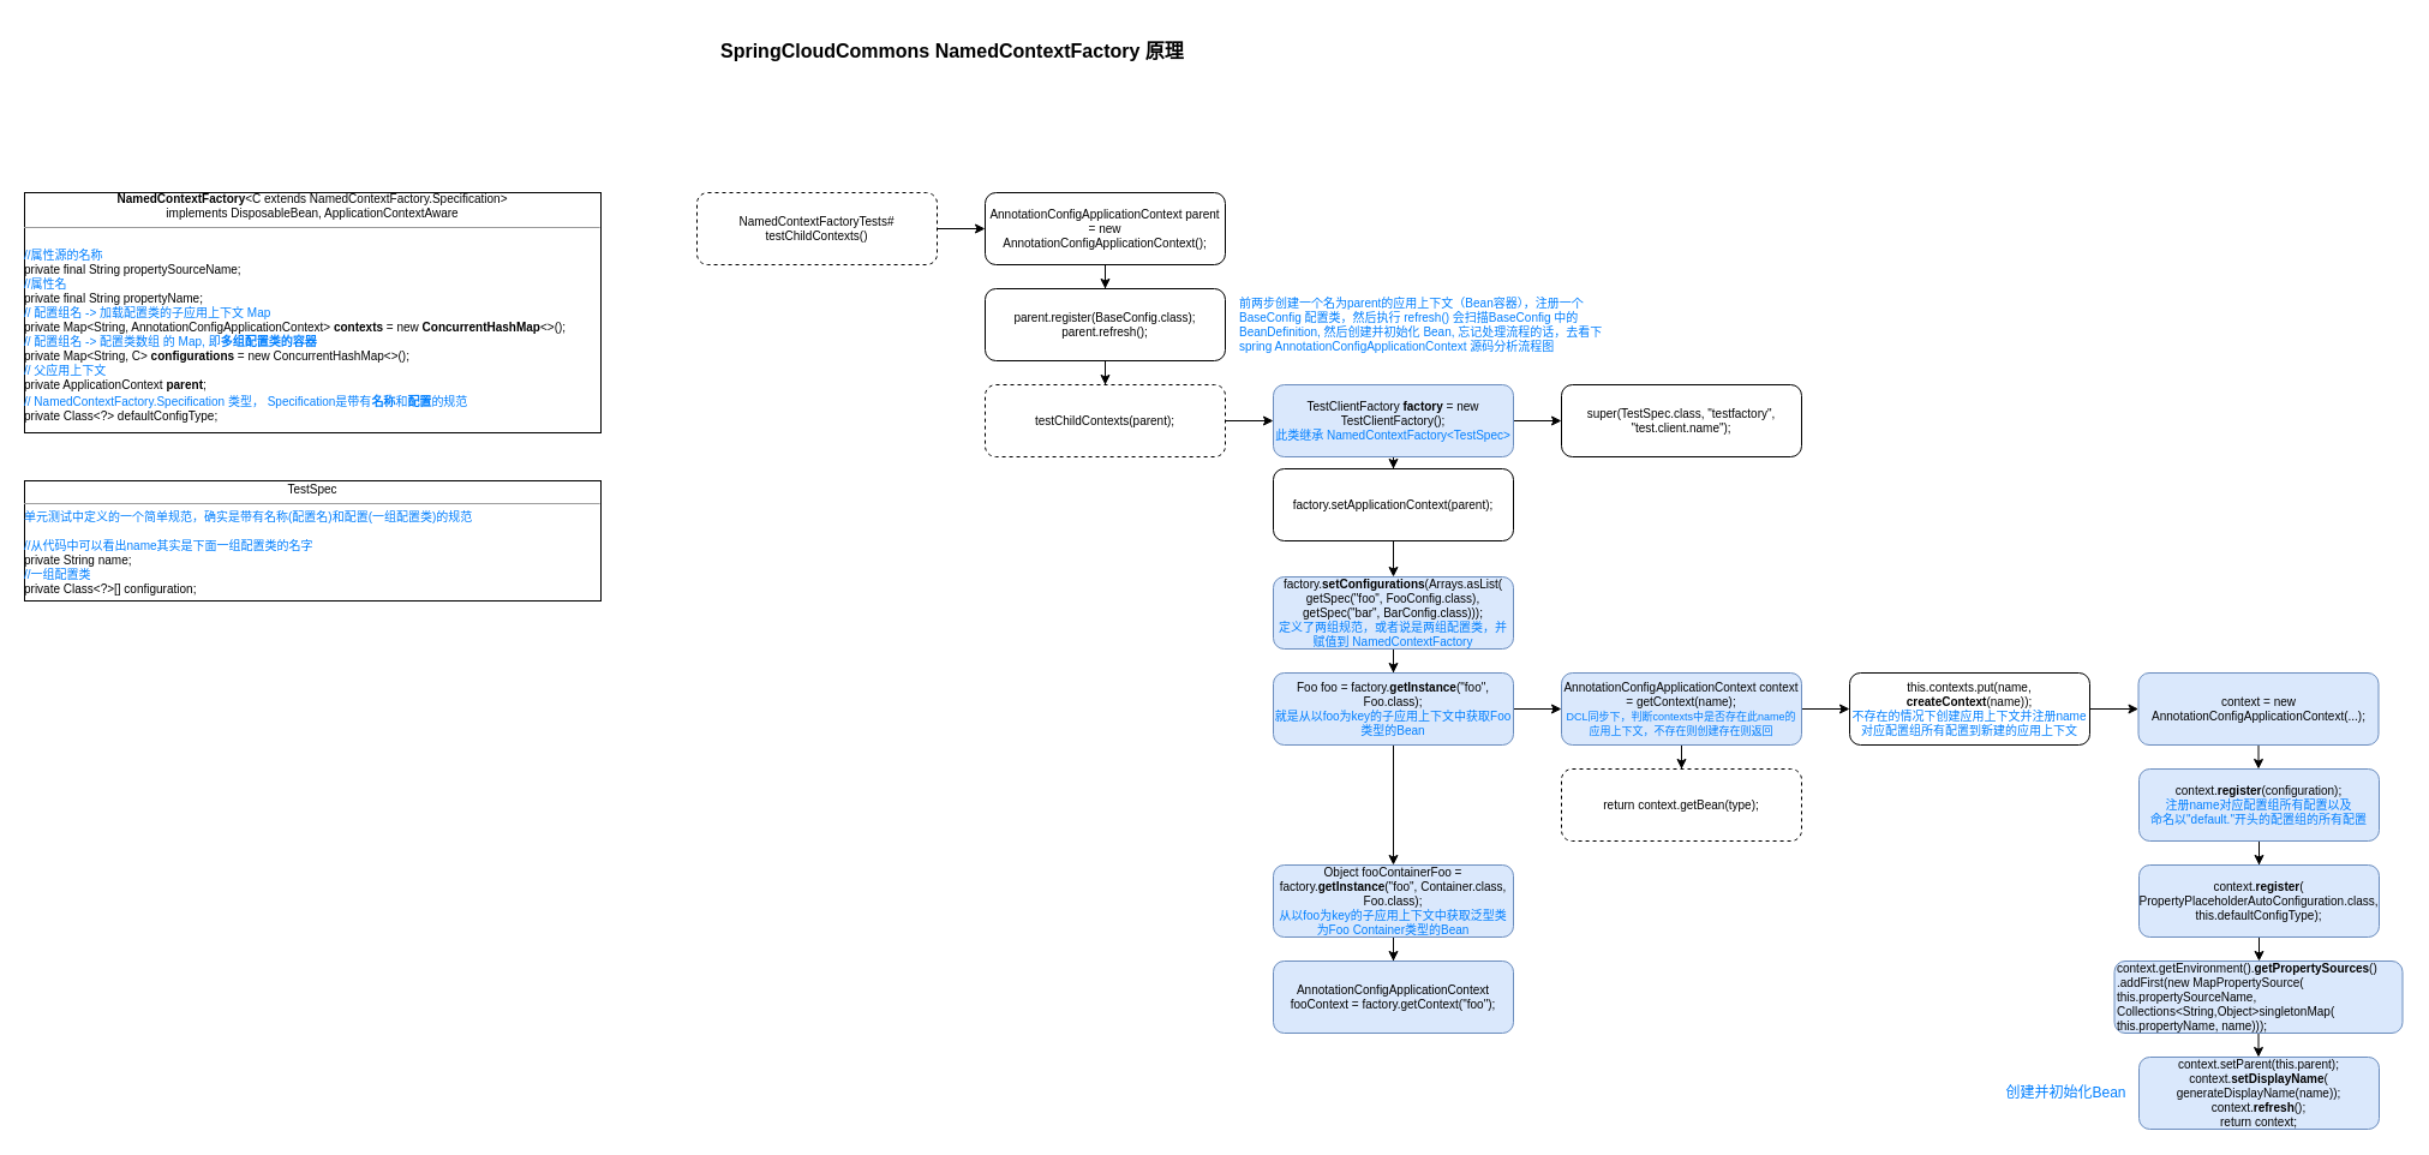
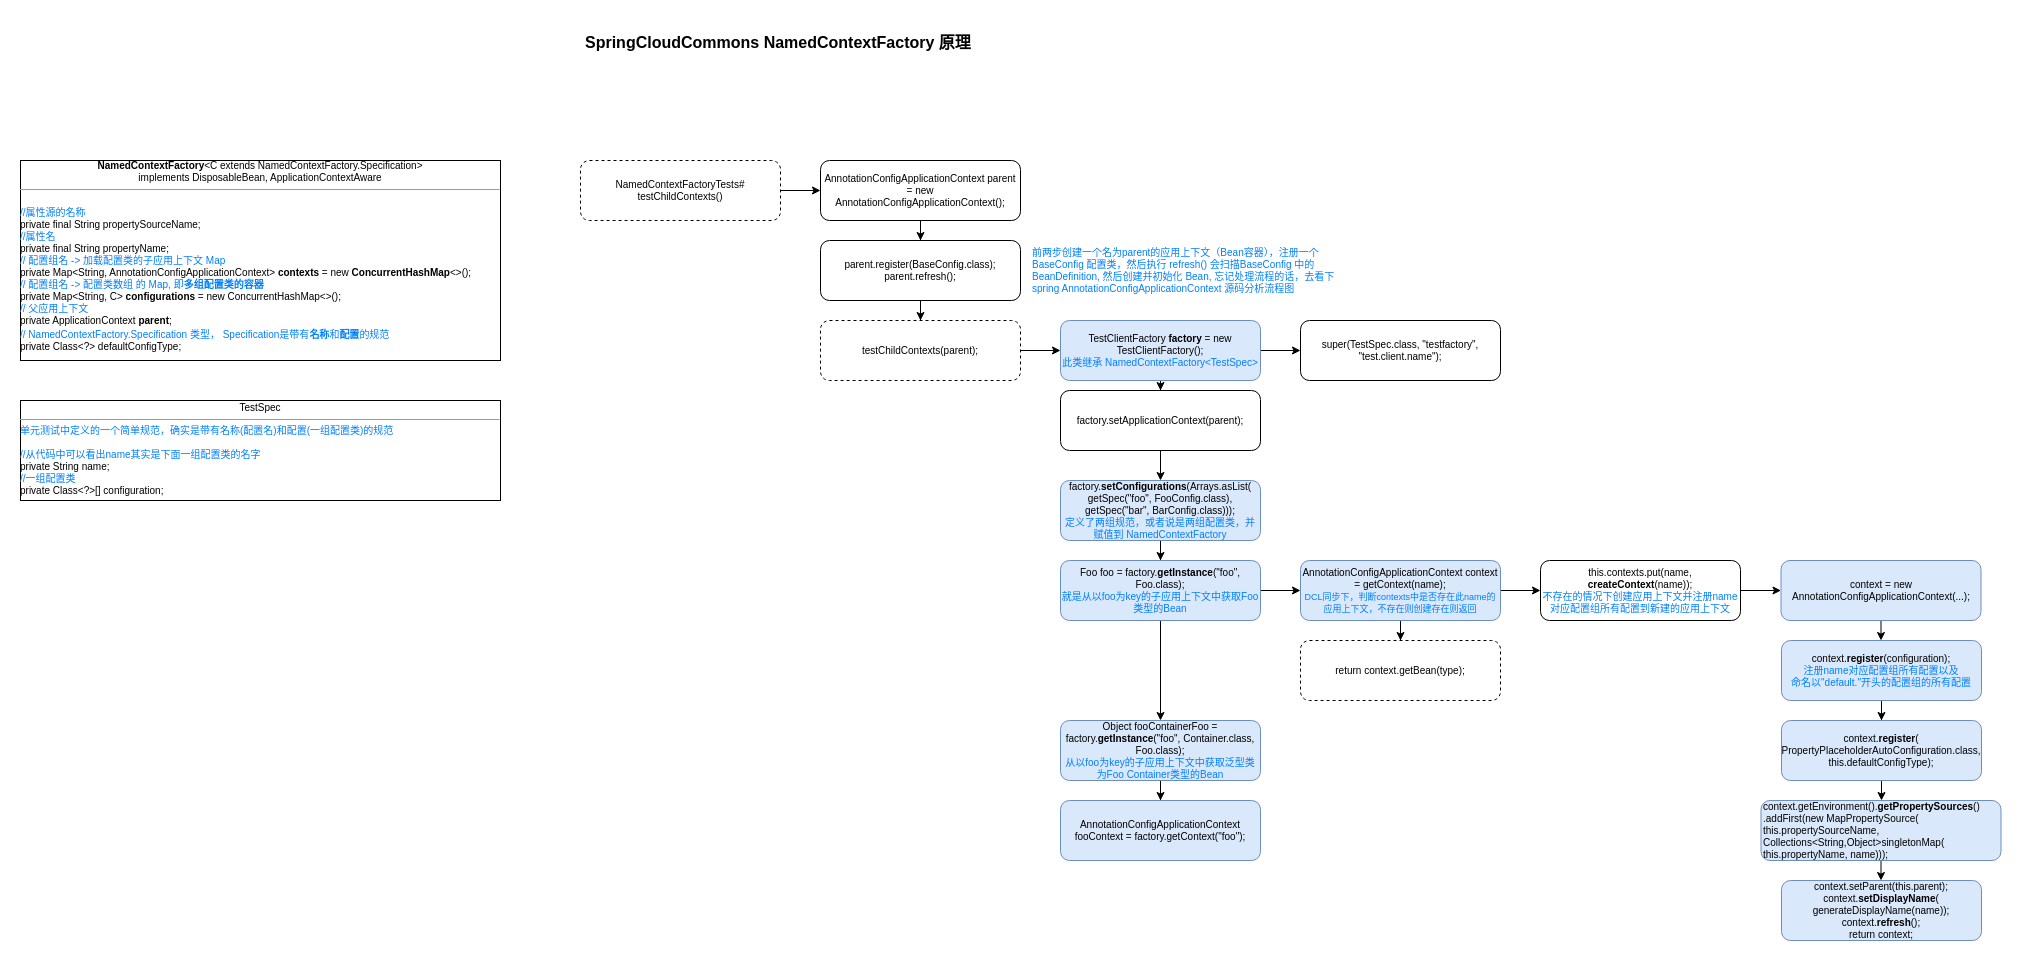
- <mxCell id="2" value="&lt;h1&gt;&lt;font style=&quot;font-size: 16px;&quot;&gt;SpringCloudCommons NamedContextFactory 原理&lt;/font&gt;&lt;/h1&gt;&lt;p&gt;&lt;br&gt;&lt;/p&gt;" style="text;html=1;strokeColor=none;fillColor=none;spacing=5;spacingTop=-20;whiteSpace=wrap;overflow=hidden;rounded=0;" vertex="1" parent="1"><mxGeometry x="595" y="20" width="420" height="120" as="geometry" /></mxCell>
+ <mxCell id="2" value="&lt;h1&gt;&lt;font style=&quot;font-size: 16px;&quot;&gt;SpringCloudCommons NamedContextFactory 原理&lt;/font&gt;&lt;/h1&gt;&lt;p&gt;&lt;br&gt;&lt;/p&gt;" style="text;html=1;strokeColor=none;fillColor=none;spacing=5;spacingTop=-20;whiteSpace=wrap;overflow=hidden;rounded=0;" vertex="1" parent="1"><mxGeometry x="580" y="20" width="420" height="120" as="geometry" /></mxCell>
- <mxCell id="43" value="&lt;font color=&quot;#007fff&quot;&gt;创建并初始化Bean&lt;/font&gt;" style="text;html=1;align=center;verticalAlign=middle;resizable=0;points=[];autosize=1;strokeColor=none;fillColor=none;" vertex="1" parent="1"><mxGeometry x="1660" y="895" width="120" height="30" as="geometry" /></mxCell>
